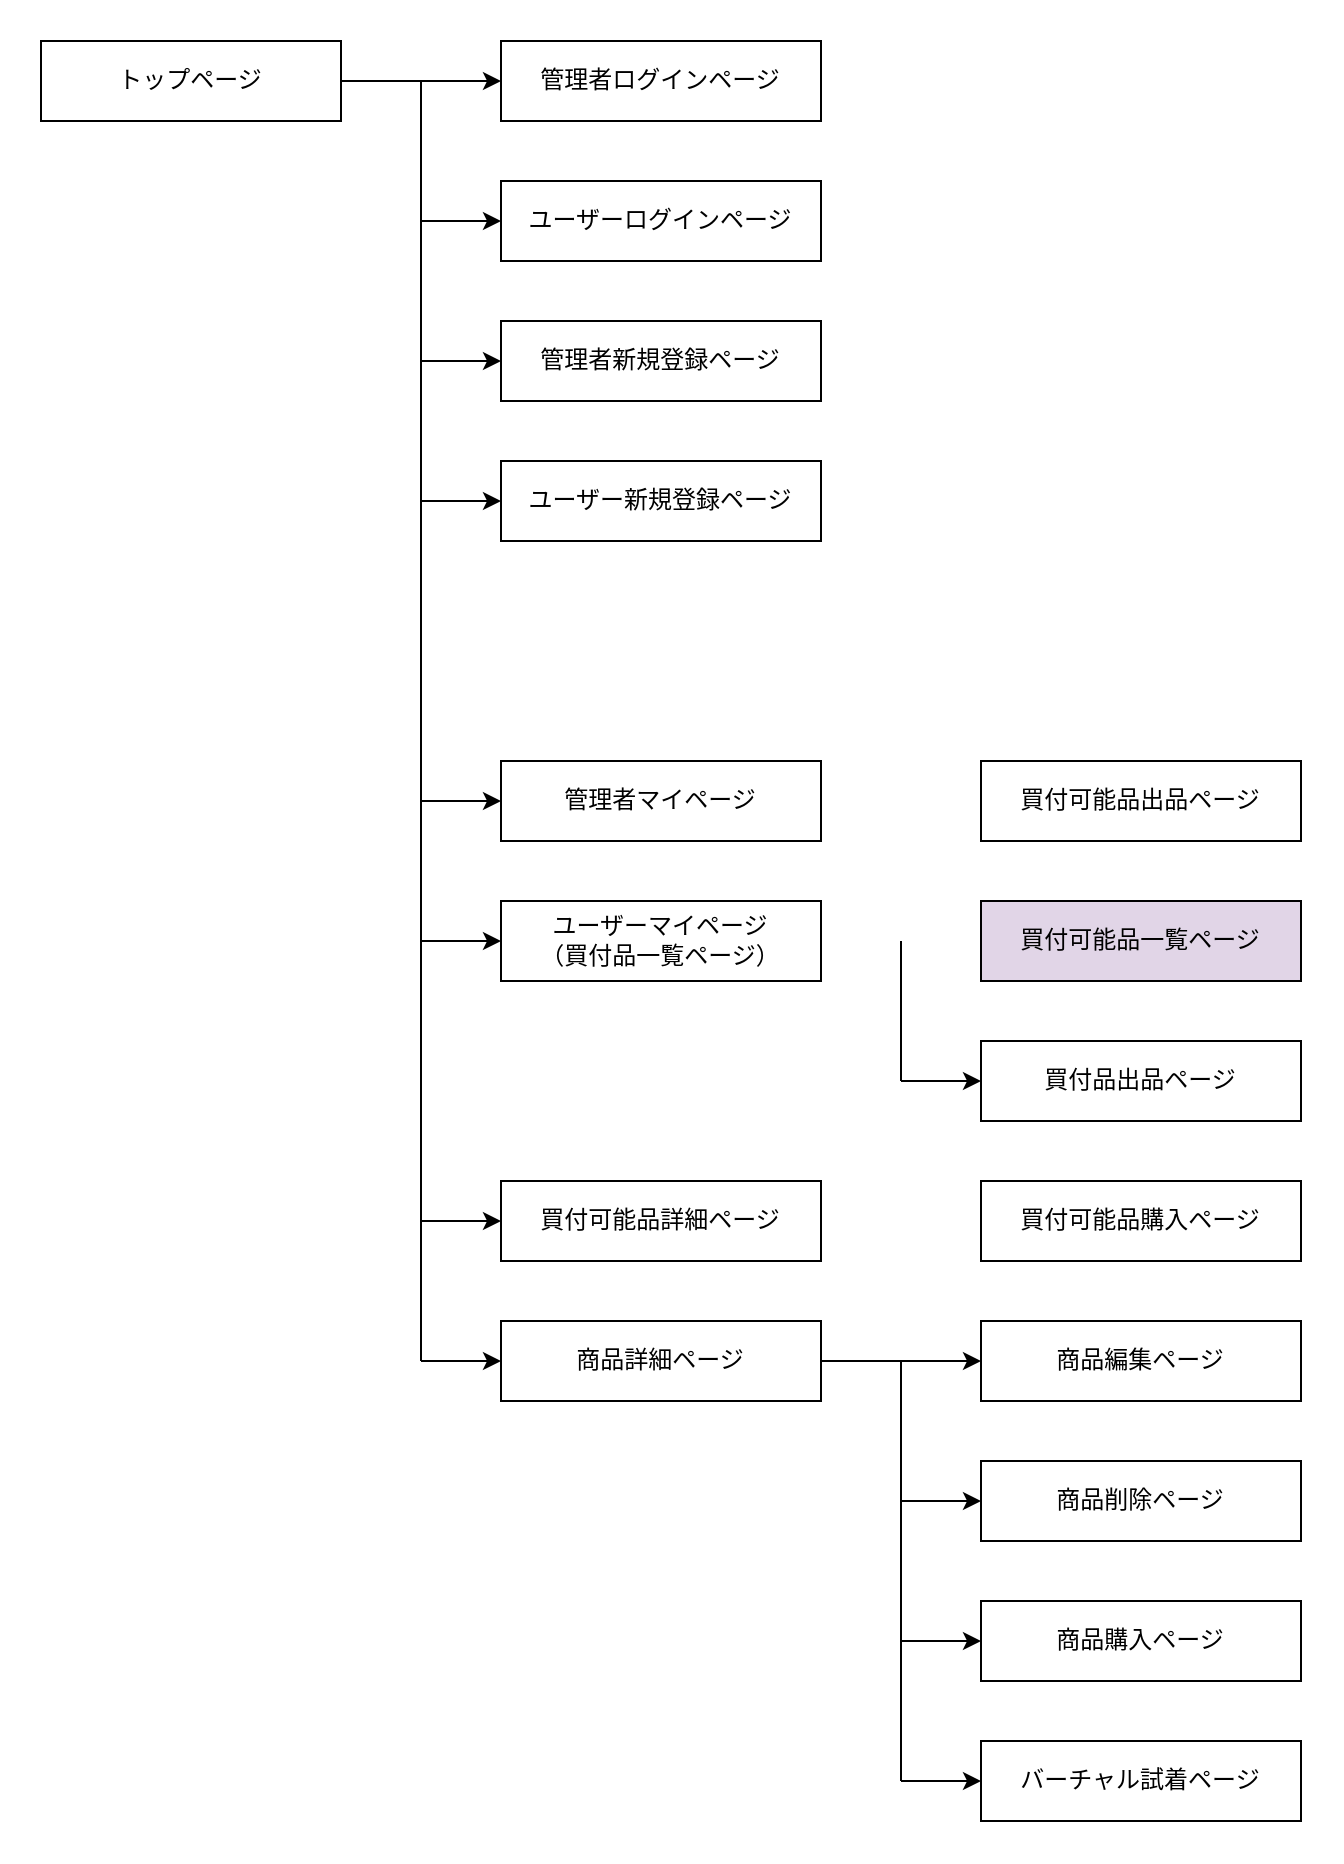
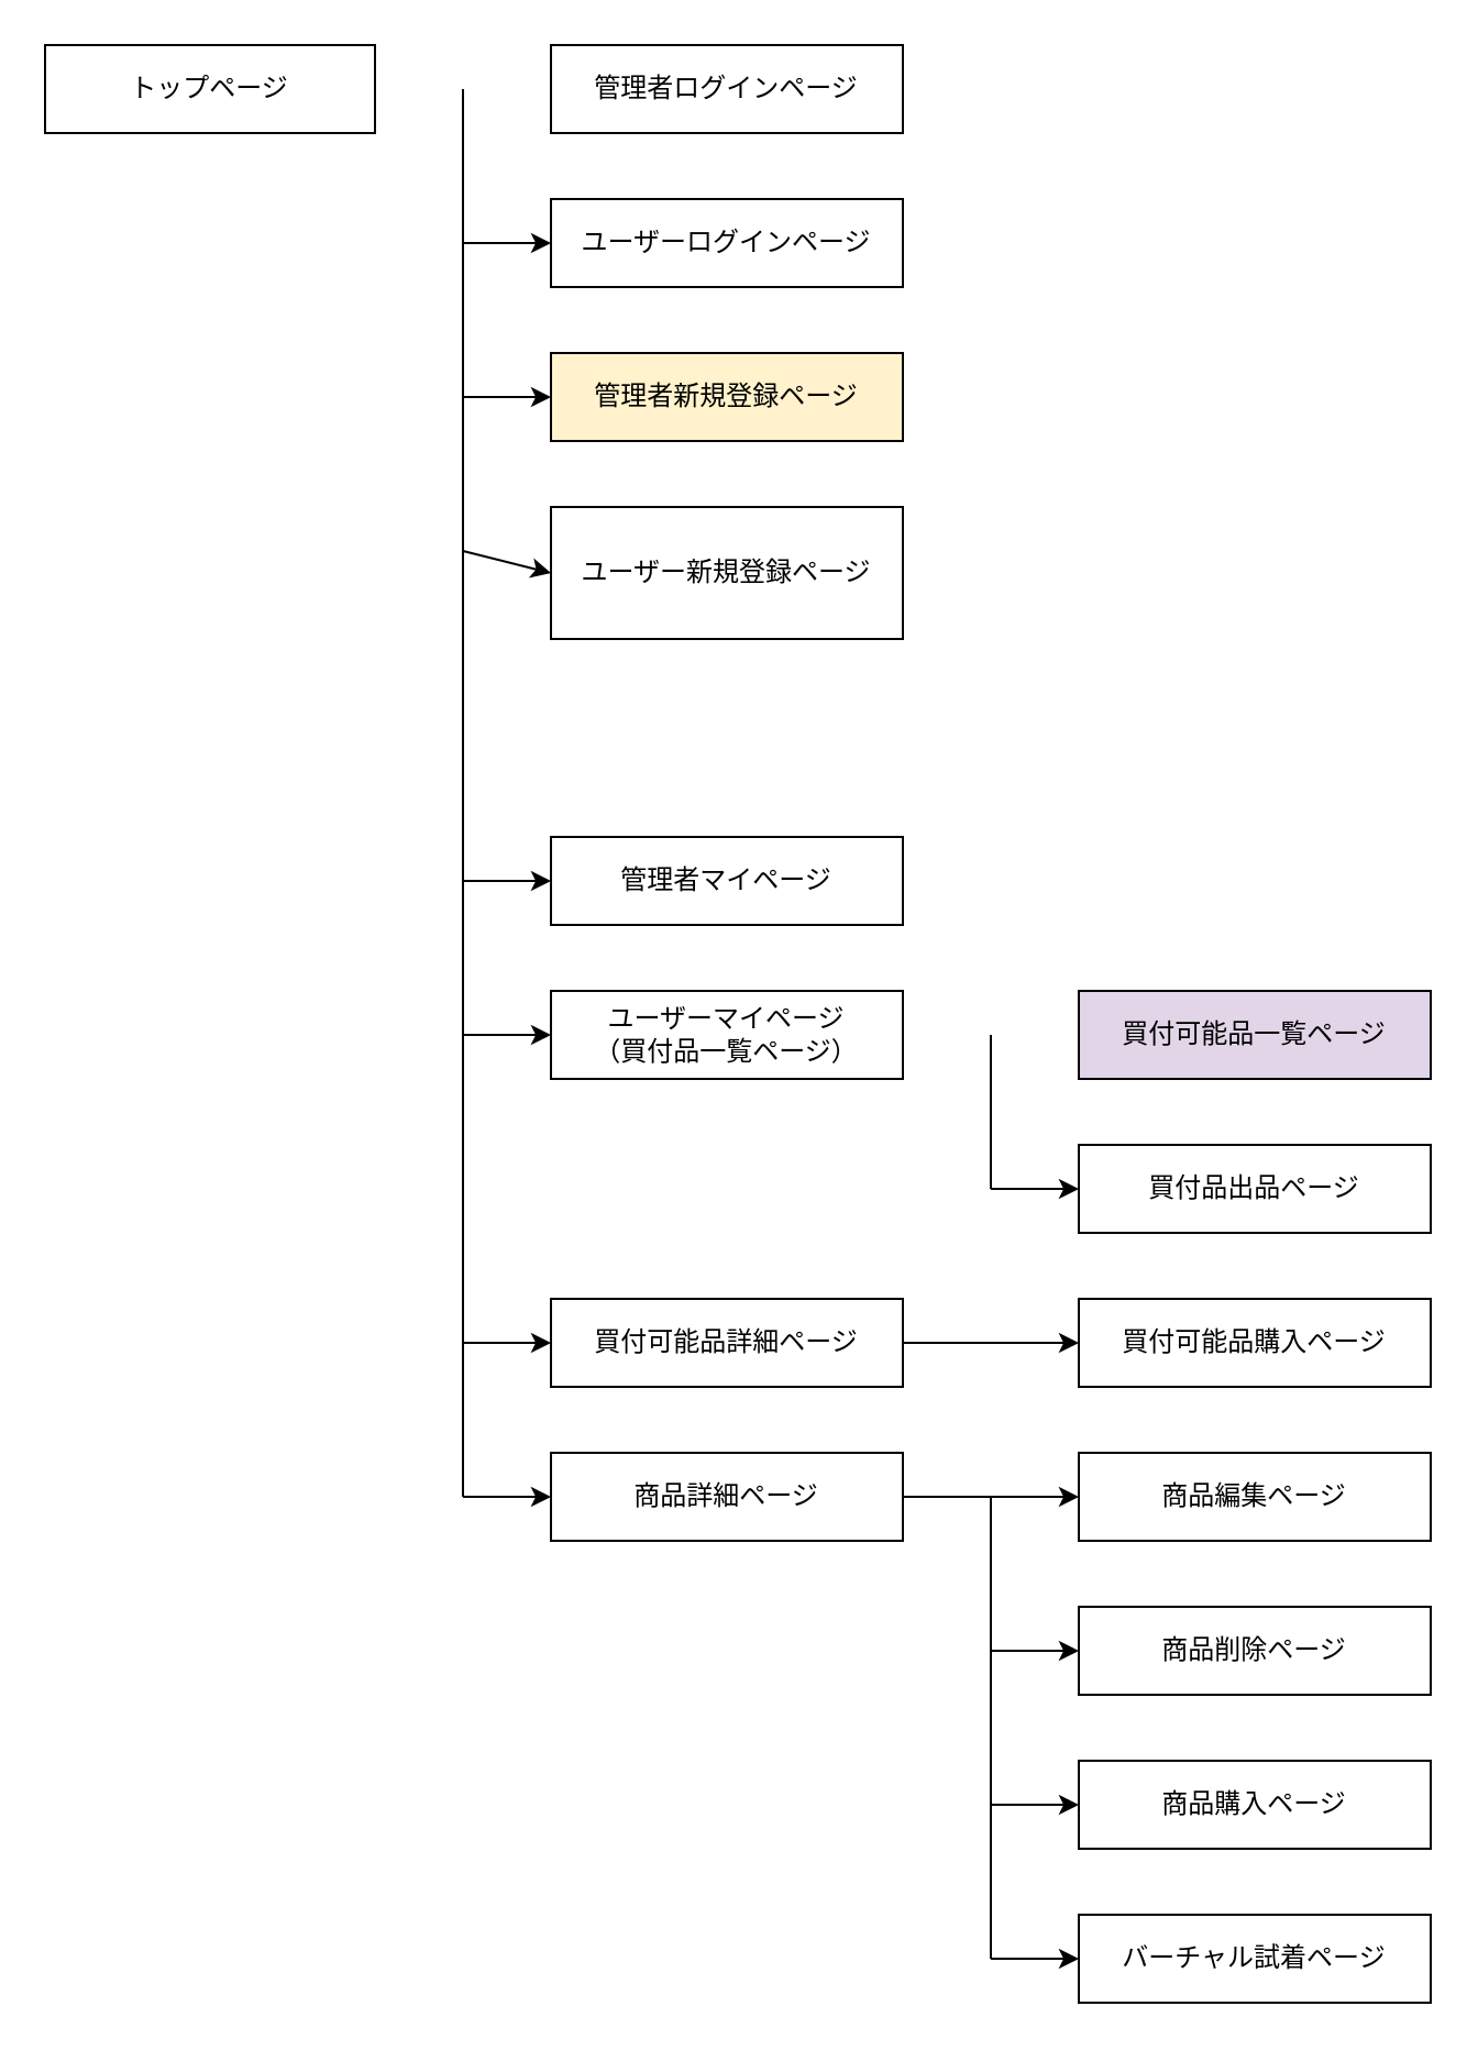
- <mxCell id="2" value="" style="edgeStyle=none;html=1;" parent="1" source="3" target="5" edge="1"><mxGeometry relative="1" as="geometry" /></mxCell>
- <mxCell id="7" value="管理者新規登録ページ" style="whiteSpace=wrap;html=1;align=center;" parent="1" vertex="1"><mxGeometry x="250" y="160" width="160" height="40" as="geometry" /></mxCell>
+ <mxCell id="7" value="管理者新規登録ページ" style="whiteSpace=wrap;html=1;align=center;fillColor=#fff2cc;" parent="1" vertex="1"><mxGeometry x="250" y="160" width="160" height="40" as="geometry" /></mxCell>
- <mxCell id="8" value="ユーザー新規登録ページ" style="whiteSpace=wrap;html=1;align=center;" parent="1" vertex="1"><mxGeometry x="250" y="230" width="160" height="40" as="geometry" /></mxCell>
+ <mxCell id="8" value="ユーザー新規登録ページ" style="whiteSpace=wrap;html=1;align=center;" parent="1" vertex="1"><mxGeometry x="250" y="230" width="160" height="60" as="geometry" /></mxCell>
- <mxCell id="12" value="買付可能品出品ページ" style="whiteSpace=wrap;html=1;align=center;" parent="1" vertex="1"><mxGeometry x="490" y="380" width="160" height="40" as="geometry" /></mxCell>
+ <mxCell id="31" value="" style="edgeStyle=none;html=1;" parent="1" source="32" target="33" edge="1"><mxGeometry relative="1" as="geometry" /></mxCell>
